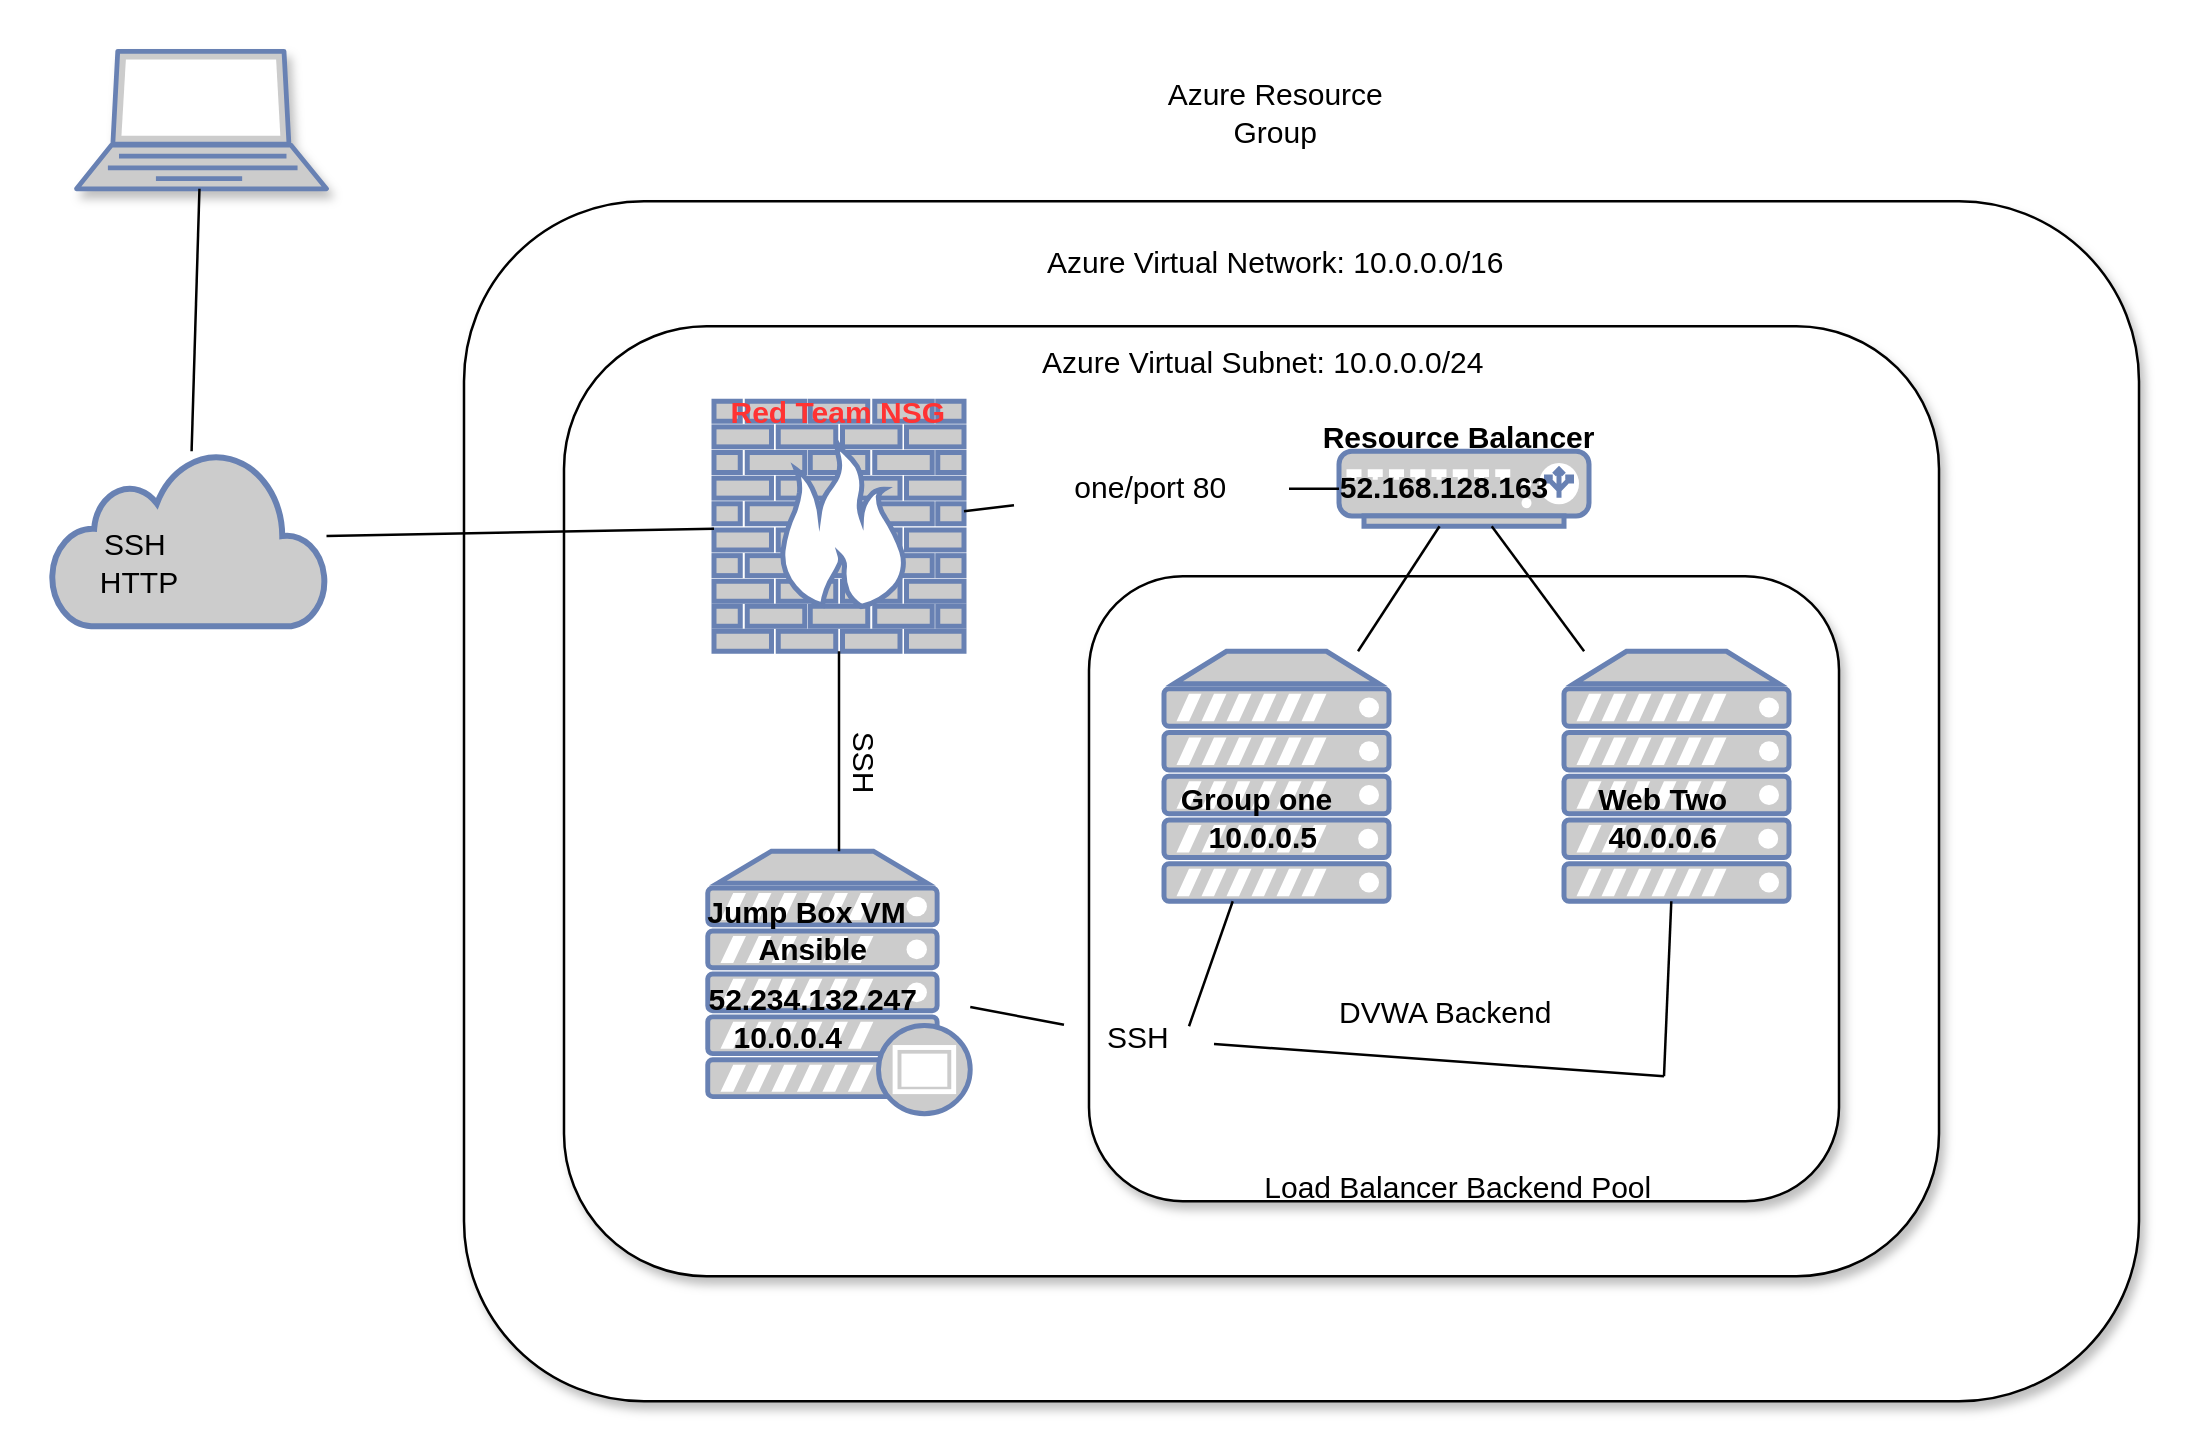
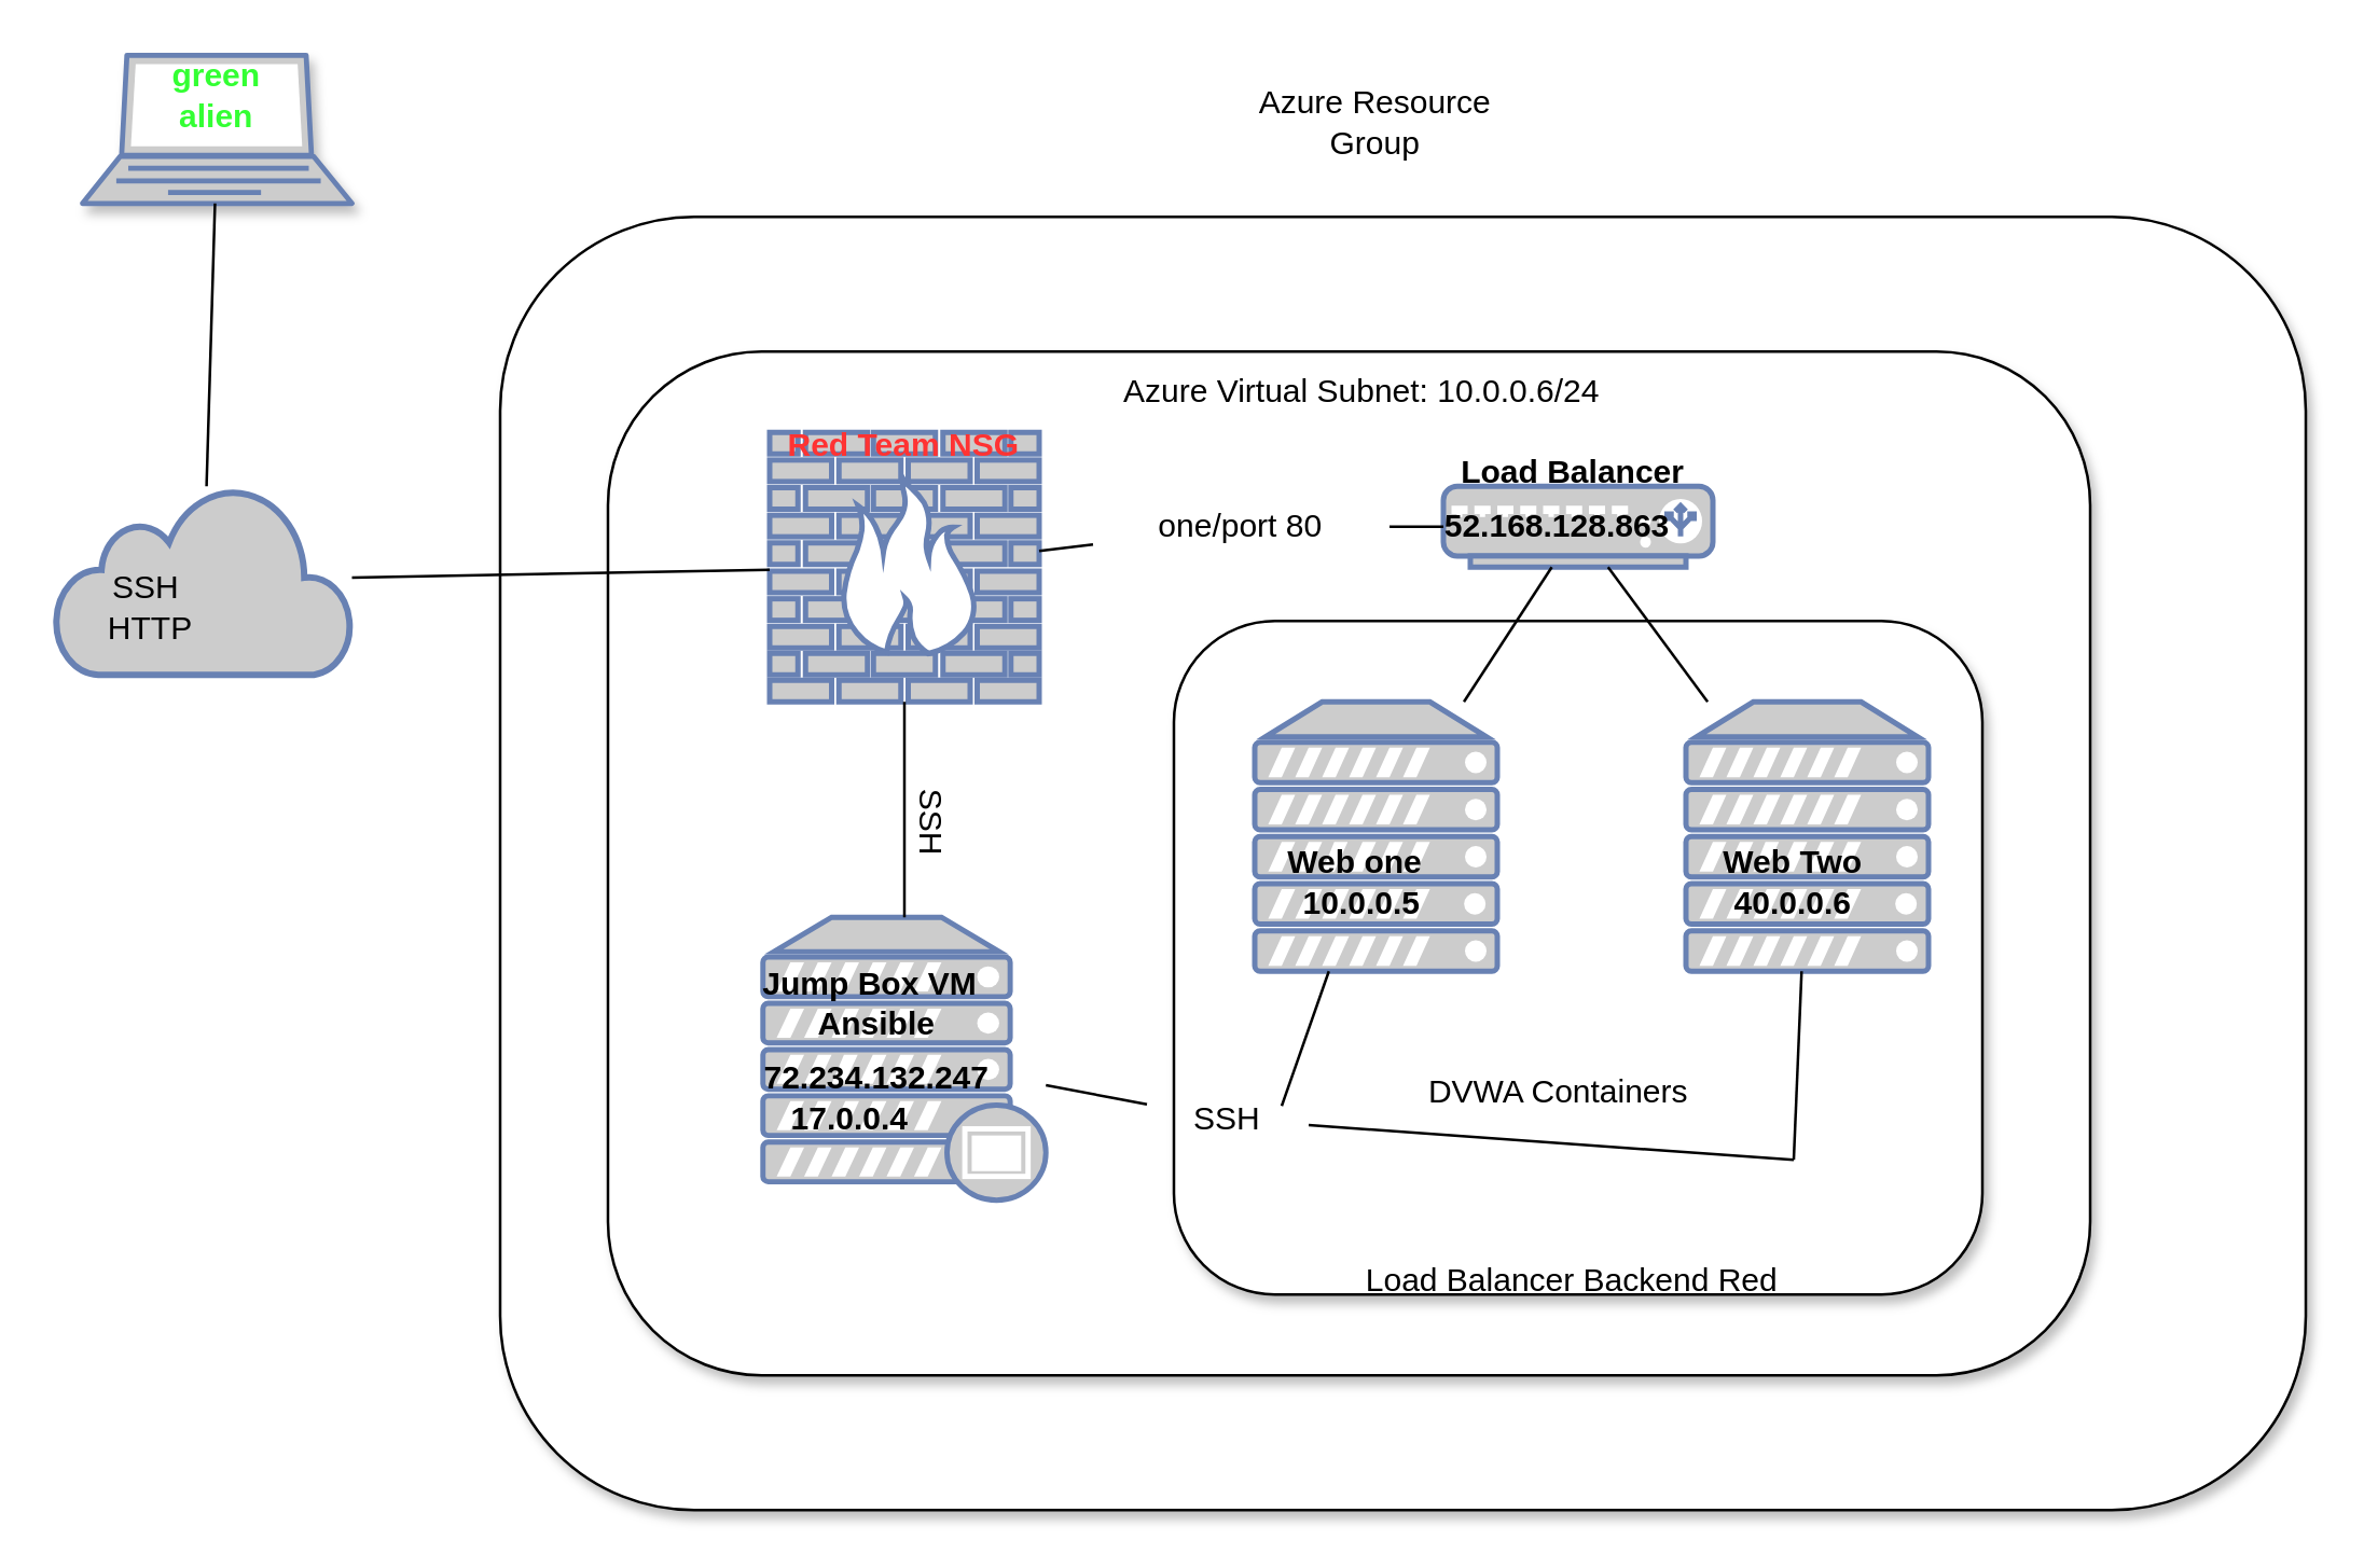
+ <mxCell id="12" value="&lt;font color=&quot;#33ff33&quot;&gt;&lt;b&gt;green alien&lt;/b&gt;&lt;/font&gt;" style="text;html=1;strokeColor=none;fillColor=none;align=center;verticalAlign=middle;whiteSpace=wrap;rounded=0;shadow=1;" parent="1" vertex="1"><mxGeometry x="50" width="60" height="30" as="geometry" y="20" /></mxCell>
- <mxCell id="39" value="Azure Virtual Network: 10.0.0.0/16" style="text;html=1;strokeColor=none;fillColor=none;align=center;verticalAlign=middle;whiteSpace=wrap;rounded=0;" vertex="1" parent="1"><mxGeometry x="405" y="90" width="210" height="30" as="geometry" /></mxCell>
- <mxCell id="40" value="Azure Virtual Subnet: 10.0.0.0/24" style="text;html=1;strokeColor=none;fillColor=none;align=center;verticalAlign=middle;whiteSpace=wrap;rounded=0;" vertex="1" parent="1"><mxGeometry x="395" y="130" width="220" height="30" as="geometry" /></mxCell>
+ <mxCell id="40" value="Azure Virtual Subnet: 10.0.0.6/24" style="text;html=1;strokeColor=none;fillColor=none;align=center;verticalAlign=middle;whiteSpace=wrap;rounded=0;" vertex="1" parent="1"><mxGeometry x="395" y="130" width="220" height="30" as="geometry" /></mxCell>
- <mxCell id="30" value="&lt;b&gt;Resource Balancer&amp;nbsp;&lt;/b&gt;" style="text;html=1;strokeColor=none;fillColor=none;align=center;verticalAlign=middle;whiteSpace=wrap;rounded=0;shadow=1;fontColor=#000000;" parent="1" vertex="1"><mxGeometry x="525" y="150" width="120" height="50" as="geometry" /></mxCell>
+ <mxCell id="30" value="&lt;b&gt;Load Balancer&amp;nbsp;&lt;/b&gt;" style="text;html=1;strokeColor=none;fillColor=none;align=center;verticalAlign=middle;whiteSpace=wrap;rounded=0;shadow=1;fontColor=#000000;" parent="1" vertex="1"><mxGeometry x="525" y="150" width="120" height="50" as="geometry" /></mxCell>
- <mxCell id="31" value="&lt;b&gt;52.168.128.163&lt;/b&gt;" style="text;html=1;strokeColor=none;fillColor=none;align=center;verticalAlign=middle;whiteSpace=wrap;rounded=0;shadow=1;fontColor=#000000;" parent="1" vertex="1"><mxGeometry x="540" y="180" width="75" height="30" as="geometry" /></mxCell>
+ <mxCell id="31" value="&lt;b&gt;52.168.128.863&lt;/b&gt;" style="text;html=1;strokeColor=none;fillColor=none;align=center;verticalAlign=middle;whiteSpace=wrap;rounded=0;shadow=1;fontColor=#000000;" parent="1" vertex="1"><mxGeometry x="540" y="180" width="75" height="30" as="geometry" /></mxCell>
- <mxCell id="26" value="&lt;b&gt;Group one&lt;/b&gt;" style="text;html=1;strokeColor=none;fillColor=none;align=center;verticalAlign=middle;whiteSpace=wrap;rounded=0;shadow=1;fontColor=#000000;" parent="1" vertex="1"><mxGeometry x="465" y="310" width="75" height="20" as="geometry" /></mxCell>
+ <mxCell id="26" value="&lt;b&gt;Web one&lt;/b&gt;" style="text;html=1;strokeColor=none;fillColor=none;align=center;verticalAlign=middle;whiteSpace=wrap;rounded=0;shadow=1;fontColor=#000000;" parent="1" vertex="1"><mxGeometry x="465" y="310" width="75" height="20" as="geometry" /></mxCell>
- <mxCell id="33" value="&lt;b&gt;52.234.132.247&lt;/b&gt;" style="text;html=1;strokeColor=none;fillColor=none;align=center;verticalAlign=middle;whiteSpace=wrap;rounded=0;shadow=1;fontColor=#000000;" parent="1" vertex="1"><mxGeometry x="275" y="380" width="100" height="40" as="geometry" /></mxCell>
+ <mxCell id="33" value="&lt;b&gt;72.234.132.247&lt;/b&gt;" style="text;html=1;strokeColor=none;fillColor=none;align=center;verticalAlign=middle;whiteSpace=wrap;rounded=0;shadow=1;fontColor=#000000;" parent="1" vertex="1"><mxGeometry x="275" y="380" width="100" height="40" as="geometry" /></mxCell>
- <mxCell id="35" value="DVWA Backend" style="text;html=1;strokeColor=none;fillColor=none;align=center;verticalAlign=middle;whiteSpace=wrap;rounded=0;" vertex="1" parent="1"><mxGeometry x="497.5" y="390" width="160" height="30" as="geometry" /></mxCell>
+ <mxCell id="35" value="DVWA Containers" style="text;html=1;strokeColor=none;fillColor=none;align=center;verticalAlign=middle;whiteSpace=wrap;rounded=0;" vertex="1" parent="1"><mxGeometry x="497.5" y="390" width="160" height="30" as="geometry" /></mxCell>
- <mxCell id="34" value="&lt;b&gt;10.0.0.4&lt;/b&gt;" style="text;html=1;strokeColor=none;fillColor=none;align=center;verticalAlign=middle;whiteSpace=wrap;rounded=0;shadow=1;fontColor=#000000;" parent="1" vertex="1"><mxGeometry x="275" y="410" width="80" height="10" as="geometry" /></mxCell>
+ <mxCell id="34" value="&lt;b&gt;17.0.0.4&lt;/b&gt;" style="text;html=1;strokeColor=none;fillColor=none;align=center;verticalAlign=middle;whiteSpace=wrap;rounded=0;shadow=1;fontColor=#000000;" parent="1" vertex="1"><mxGeometry x="275" y="410" width="80" height="10" as="geometry" /></mxCell>
- <mxCell id="25" value="&lt;font color=&quot;#000000&quot;&gt;Load Balancer Backend Pool&lt;/font&gt;" style="text;html=1;strokeColor=none;fillColor=none;align=center;verticalAlign=middle;whiteSpace=wrap;rounded=0;shadow=1;fontColor=#FF3333;" parent="1" vertex="1"><mxGeometry x="497.5" y="460" width="170" height="30" as="geometry" /></mxCell>
+ <mxCell id="25" value="&lt;font color=&quot;#000000&quot;&gt;Load Balancer Backend Red&lt;/font&gt;" style="text;html=1;strokeColor=none;fillColor=none;align=center;verticalAlign=middle;whiteSpace=wrap;rounded=0;shadow=1;fontColor=#FF3333;" parent="1" vertex="1"><mxGeometry x="497.5" y="460" width="170" height="30" as="geometry" /></mxCell>
